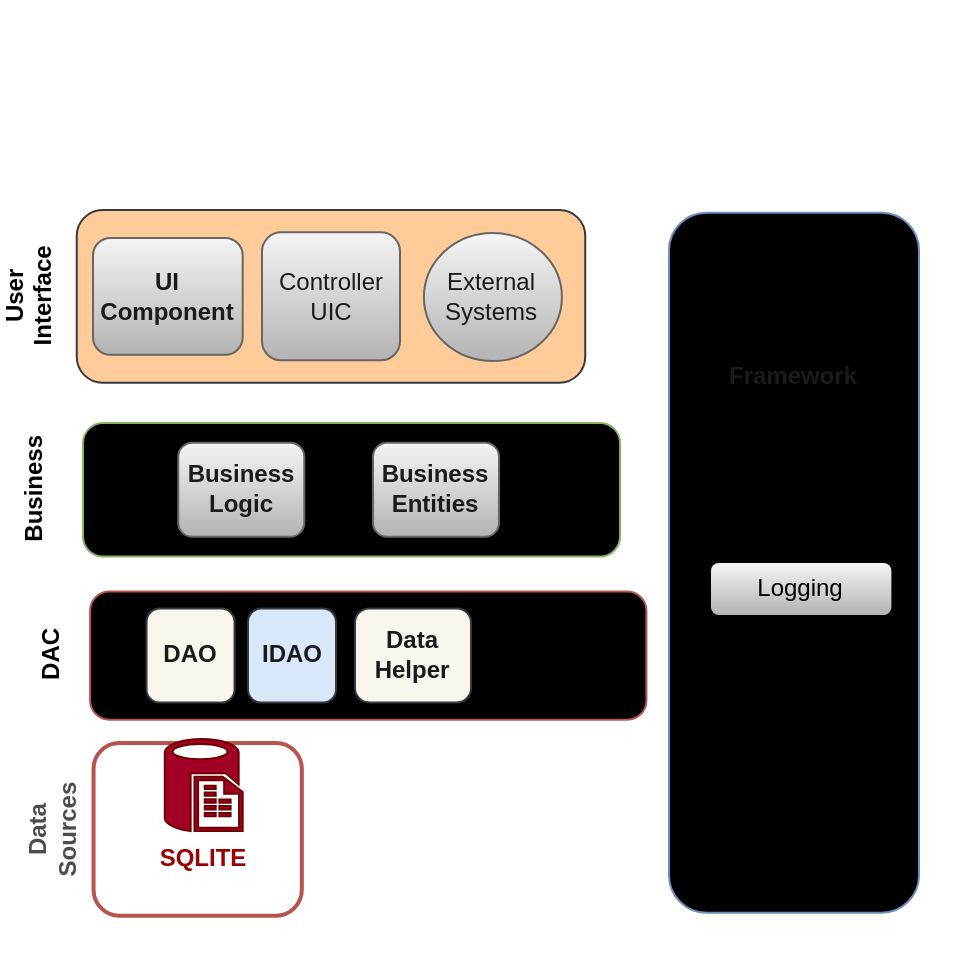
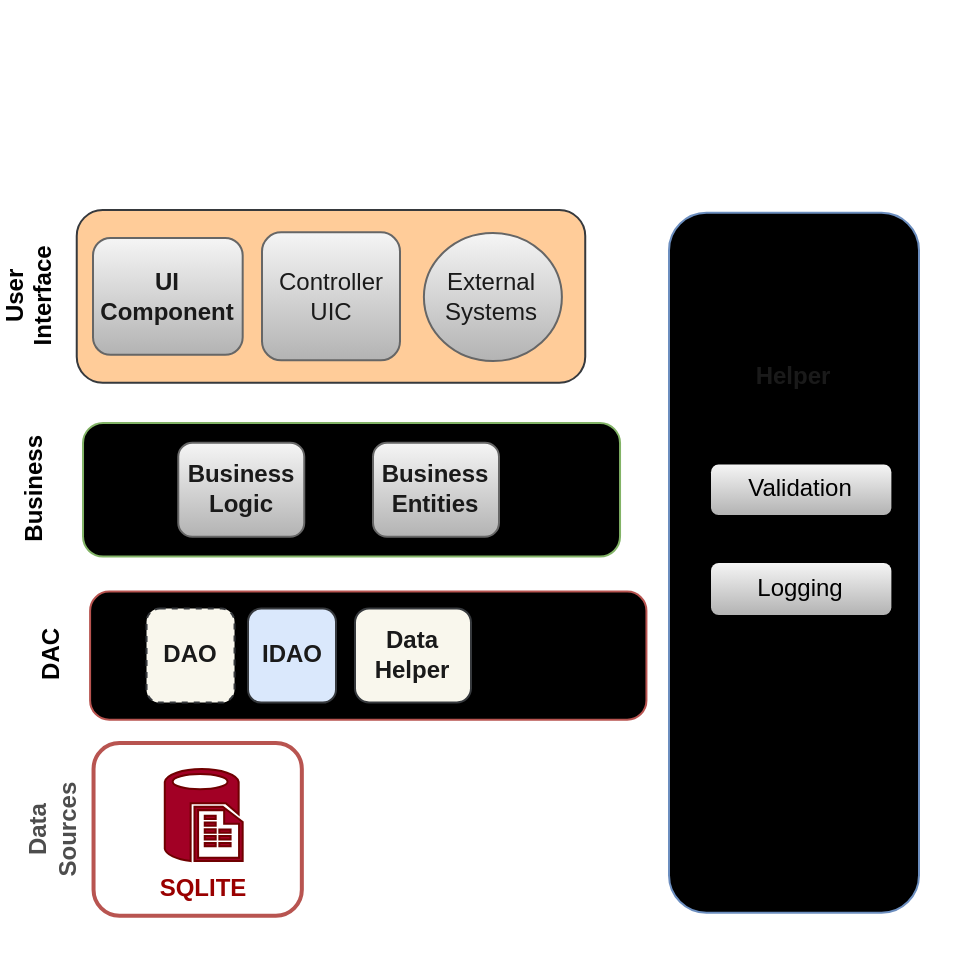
+ <mxCell id="6" value="&lt;span style=&quot;&quot;&gt;&lt;font color=&quot;#000000&quot;&gt;Validation&lt;/font&gt;&lt;/span&gt;" style="rounded=1;whiteSpace=wrap;html=1;fillColor=#f5f5f5;strokeColor=none;gradientColor=#b3b3b3;" vertex="1" parent="1"><mxGeometry x="329" y="231.8" width="90.19" height="25.14" as="geometry" /></mxCell>
- <mxCell id="5" value="&lt;font color=&quot;#1a1a1a&quot;&gt;&lt;b&gt;Framework&lt;/b&gt;&lt;br&gt;&lt;br&gt;&lt;br&gt;&lt;br&gt;&lt;br&gt;&lt;br&gt;&lt;br&gt;&lt;br&gt;&lt;br&gt;&lt;br&gt;&lt;br&gt;&lt;br&gt;&lt;br&gt;&lt;br&gt;&lt;/font&gt;" style="rounded=1;whiteSpace=wrap;html=1;fillColor=light-dark(#DAE8FC,#003366);strokeColor=#6c8ebf;gradientColor=#7ea6e0;" vertex="1" parent="1"><mxGeometry x="308" y="105.85" width="125" height="350" as="geometry" /></mxCell>
+ <mxCell id="5" value="&lt;font color=&quot;#1a1a1a&quot;&gt;&lt;b&gt;Helper&lt;/b&gt;&lt;br&gt;&lt;br&gt;&lt;br&gt;&lt;br&gt;&lt;br&gt;&lt;br&gt;&lt;br&gt;&lt;br&gt;&lt;br&gt;&lt;br&gt;&lt;br&gt;&lt;br&gt;&lt;br&gt;&lt;br&gt;&lt;/font&gt;" style="rounded=1;whiteSpace=wrap;html=1;fillColor=light-dark(#DAE8FC,#003366);strokeColor=#6c8ebf;gradientColor=#7ea6e0;" vertex="1" parent="1"><mxGeometry x="308" y="105.85" width="125" height="350" as="geometry" /></mxCell>
- <mxCell id="3" value="&lt;font color=&quot;#1a1a1a&quot;&gt;&lt;b&gt;DAO&lt;/b&gt;&lt;br&gt;&lt;/font&gt;" style="rounded=1;whiteSpace=wrap;html=1;fillColor=#f9f7ed;strokeColor=#36393d;" vertex="1" parent="1"><mxGeometry x="46.77" y="303.8" width="44" height="47" as="geometry" /></mxCell>
+ <mxCell id="3" value="&lt;font color=&quot;#1a1a1a&quot;&gt;&lt;b&gt;DAO&lt;/b&gt;&lt;br&gt;&lt;/font&gt;" style="rounded=1;whiteSpace=wrap;html=1;fillColor=#f9f7ed;strokeColor=#36393d;dashed=1;" vertex="1" parent="1"><mxGeometry x="46.77" y="303.8" width="44" height="47" as="geometry" /></mxCell>
- <mxCell id="17" value="&lt;b&gt;&lt;font color=&quot;#990000&quot;&gt;SQLITE&lt;/font&gt;&lt;/b&gt;" style="verticalLabelPosition=bottom;html=1;verticalAlign=top;align=center;strokeColor=#6F0000;fillColor=#a20025;shape=mxgraph.azure.sql_reporting;fontColor=#ffffff;" vertex="1" parent="1"><mxGeometry x="55.89" y="369.03" width="38.95" height="46" as="geometry" /></mxCell>
+ <mxCell id="17" value="&lt;b&gt;&lt;font color=&quot;#990000&quot;&gt;SQLITE&lt;/font&gt;&lt;/b&gt;" style="verticalLabelPosition=bottom;html=1;verticalAlign=top;align=center;strokeColor=#6F0000;fillColor=#a20025;shape=mxgraph.azure.sql_reporting;fontColor=#ffffff;" vertex="1" parent="1"><mxGeometry x="55.89" y="384.03" width="38.95" height="46" as="geometry" /></mxCell>
